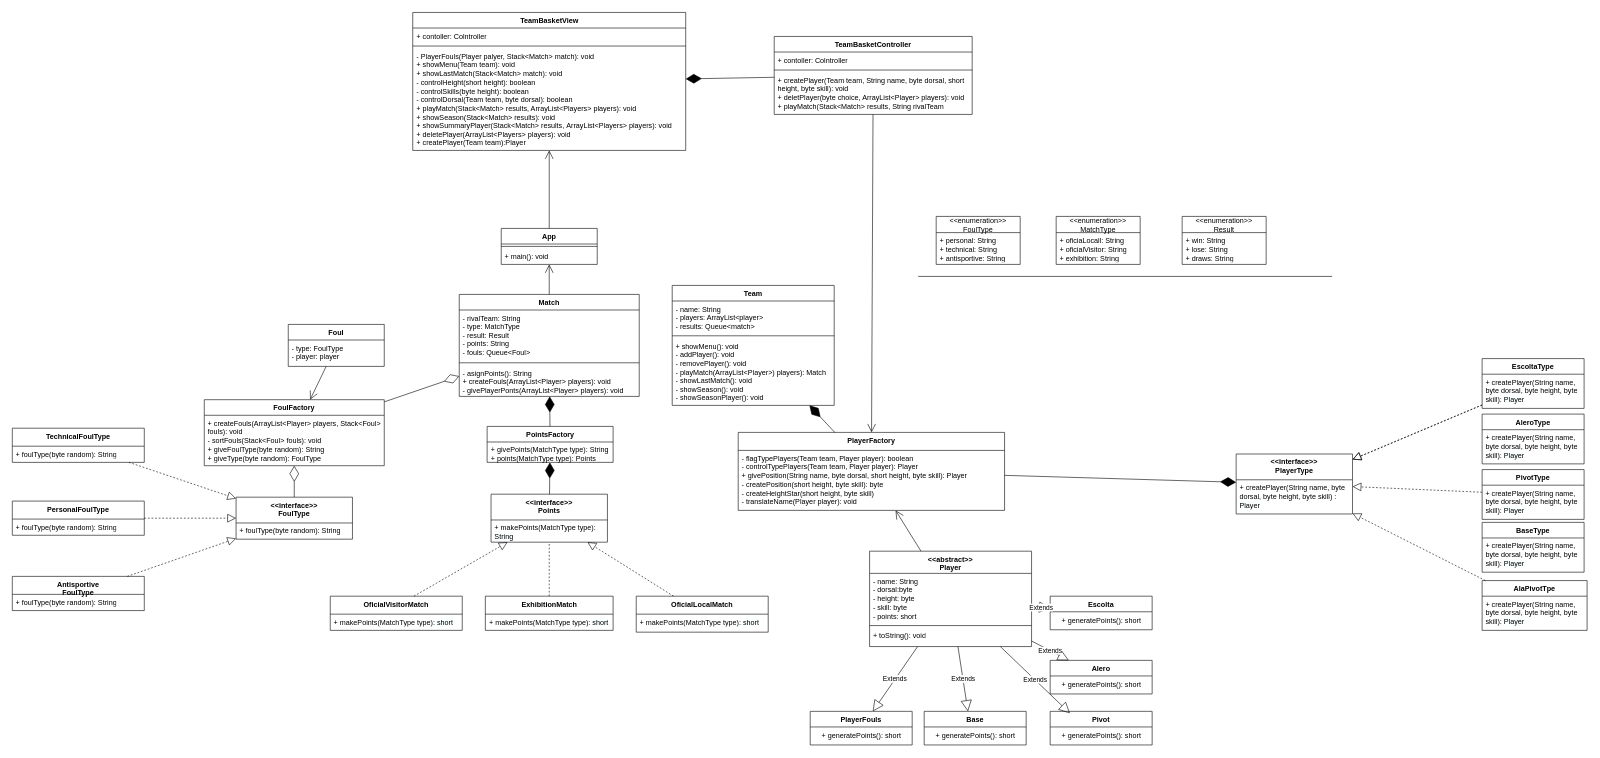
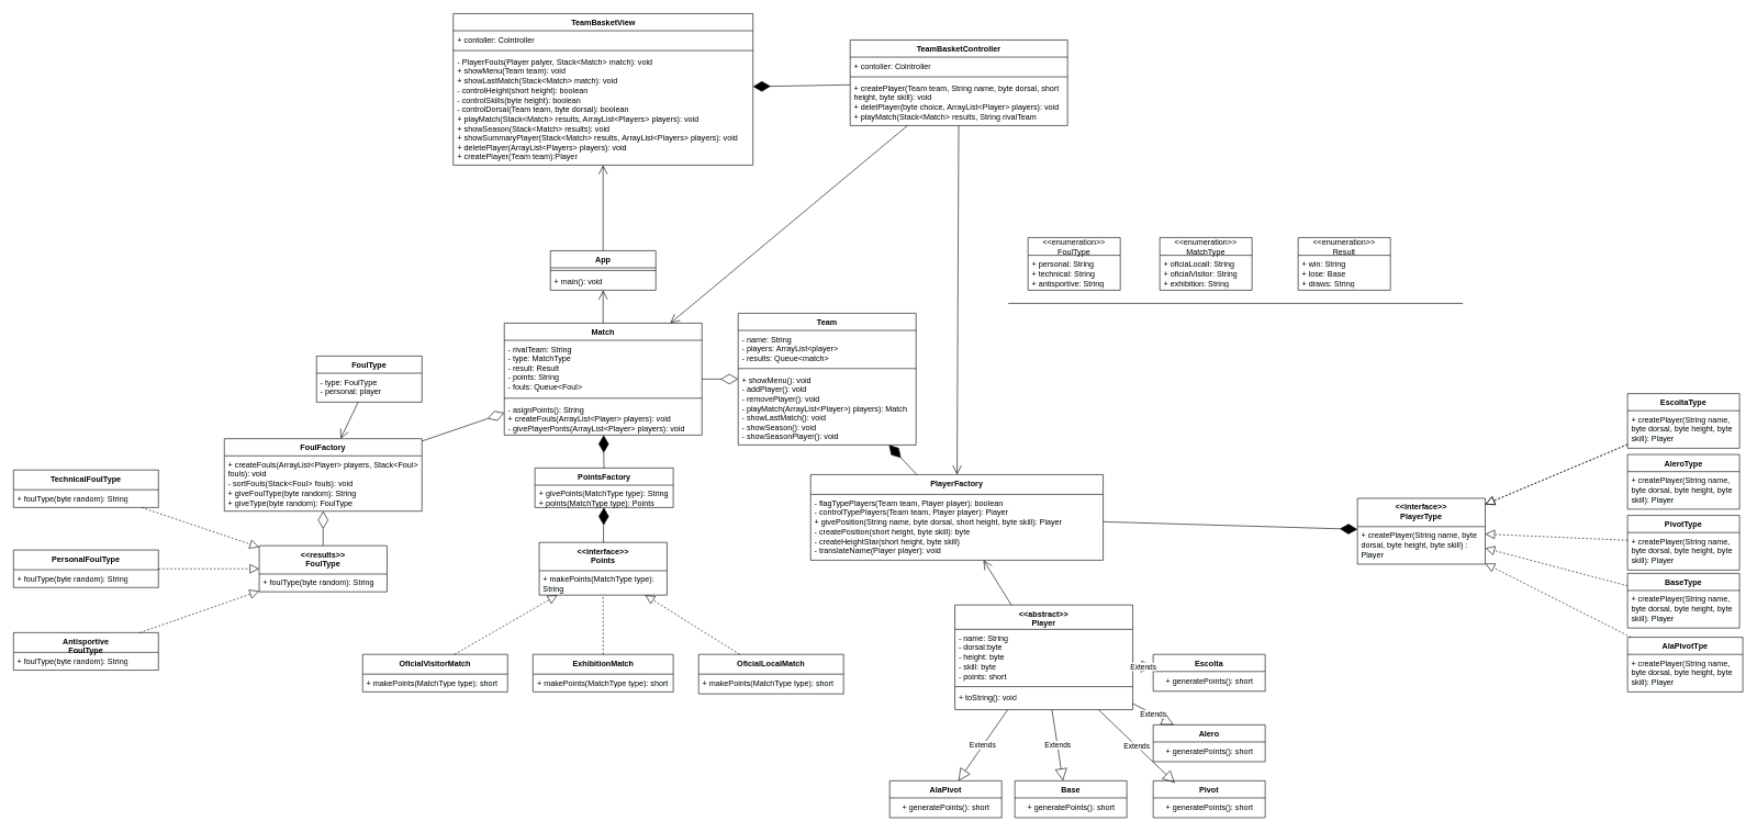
+ <mxCell id="106" value="" style="endArrow=open;endFill=1;endSize=12;html=1;rounded=0;" edge="1" parent="1" source="101" target="10"><mxGeometry width="160" relative="1" as="geometry"><mxPoint x="1210" y="380" as="sourcePoint" /><mxPoint x="1370" y="380" as="targetPoint" /></mxGeometry></mxCell>
- <mxCell id="33" value="+ win: String&lt;div&gt;+ lose: String&lt;/div&gt;&lt;div&gt;+ draws: String&lt;/div&gt;" style="text;strokeColor=none;fillColor=none;align=left;verticalAlign=top;spacingLeft=4;spacingRight=4;overflow=hidden;rotatable=0;points=[[0,0.5],[1,0.5]];portConstraint=eastwest;whiteSpace=wrap;html=1;" parent="32" vertex="1"><mxGeometry y="27" width="140" height="53" as="geometry" /></mxCell>
+ <mxCell id="33" value="+ win: String&lt;div&gt;+ lose: Base&lt;/div&gt;&lt;div&gt;+ draws: String&lt;/div&gt;" style="text;strokeColor=none;fillColor=none;align=left;verticalAlign=top;spacingLeft=4;spacingRight=4;overflow=hidden;rotatable=0;points=[[0,0.5],[1,0.5]];portConstraint=eastwest;whiteSpace=wrap;html=1;" parent="32" vertex="1"><mxGeometry y="27" width="140" height="53" as="geometry" /></mxCell>
- <mxCell id="16" value="Foul" style="swimlane;fontStyle=1;align=center;verticalAlign=top;childLayout=stackLayout;horizontal=1;startSize=26;horizontalStack=0;resizeParent=1;resizeParentMax=0;resizeLast=0;collapsible=1;marginBottom=0;whiteSpace=wrap;html=1;" parent="1" vertex="1"><mxGeometry x="480" y="540" width="160" height="70" as="geometry" /></mxCell>
+ <mxCell id="16" value="FoulType" style="swimlane;fontStyle=1;align=center;verticalAlign=top;childLayout=stackLayout;horizontal=1;startSize=26;horizontalStack=0;resizeParent=1;resizeParentMax=0;resizeLast=0;collapsible=1;marginBottom=0;whiteSpace=wrap;html=1;" parent="1" vertex="1"><mxGeometry x="480" y="540" width="160" height="70" as="geometry" /></mxCell>
+ <mxCell id="56" value="" style="endArrow=diamondThin;endFill=0;endSize=24;html=1;rounded=0;" parent="1" source="10" target="2" edge="1"><mxGeometry width="160" relative="1" as="geometry"><mxPoint x="1140" y="680" as="sourcePoint" /><mxPoint x="1300" y="680" as="targetPoint" /></mxGeometry></mxCell>
- <mxCell id="17" value="- type: FoulType&lt;div&gt;- player: player&lt;/div&gt;" style="text;strokeColor=none;fillColor=none;align=left;verticalAlign=top;spacingLeft=4;spacingRight=4;overflow=hidden;rotatable=0;points=[[0,0.5],[1,0.5]];portConstraint=eastwest;whiteSpace=wrap;html=1;" parent="16" vertex="1"><mxGeometry y="26" width="160" height="44" as="geometry" /></mxCell>
+ <mxCell id="17" value="- type: FoulType&lt;div&gt;- personal: player&lt;/div&gt;" style="text;strokeColor=none;fillColor=none;align=left;verticalAlign=top;spacingLeft=4;spacingRight=4;overflow=hidden;rotatable=0;points=[[0,0.5],[1,0.5]];portConstraint=eastwest;whiteSpace=wrap;html=1;" parent="16" vertex="1"><mxGeometry y="26" width="160" height="44" as="geometry" /></mxCell>
- <mxCell id="78" value="&lt;div&gt;&amp;lt;&amp;lt;interface&amp;gt;&amp;gt;&lt;/div&gt;&lt;div&gt;FoulType&lt;/div&gt;" style="swimlane;fontStyle=1;align=center;verticalAlign=top;childLayout=stackLayout;horizontal=1;startSize=43;horizontalStack=0;resizeParent=1;resizeParentMax=0;resizeLast=0;collapsible=1;marginBottom=0;whiteSpace=wrap;html=1;" parent="1" vertex="1"><mxGeometry x="393" y="828" width="194" height="70" as="geometry" /></mxCell>
+ <mxCell id="78" value="&lt;div&gt;&amp;lt;&amp;lt;results&amp;gt;&amp;gt;&lt;/div&gt;&lt;div&gt;FoulType&lt;/div&gt;" style="swimlane;fontStyle=1;align=center;verticalAlign=top;childLayout=stackLayout;horizontal=1;startSize=43;horizontalStack=0;resizeParent=1;resizeParentMax=0;resizeLast=0;collapsible=1;marginBottom=0;whiteSpace=wrap;html=1;" parent="1" vertex="1"><mxGeometry x="393" y="828" width="194" height="70" as="geometry" /></mxCell>
+ <mxCell id="72" value="" style="endArrow=block;dashed=1;endFill=0;endSize=12;html=1;rounded=0;" parent="1" source="61" target="58" edge="1"><mxGeometry width="160" relative="1" as="geometry"><mxPoint x="2100" y="920" as="sourcePoint" /><mxPoint x="2191" y="749" as="targetPoint" /></mxGeometry></mxCell>
- <mxCell id="46" value="PlayerFouls" style="swimlane;fontStyle=1;align=center;verticalAlign=top;childLayout=stackLayout;horizontal=1;startSize=26;horizontalStack=0;resizeParent=1;resizeParentMax=0;resizeLast=0;collapsible=1;marginBottom=0;whiteSpace=wrap;html=1;" parent="1" vertex="1"><mxGeometry x="1350" y="1185" width="170" height="56" as="geometry" /></mxCell>
+ <mxCell id="46" value="AlaPivot" style="swimlane;fontStyle=1;align=center;verticalAlign=top;childLayout=stackLayout;horizontal=1;startSize=26;horizontalStack=0;resizeParent=1;resizeParentMax=0;resizeLast=0;collapsible=1;marginBottom=0;whiteSpace=wrap;html=1;" parent="1" vertex="1"><mxGeometry x="1350" y="1185" width="170" height="56" as="geometry" /></mxCell>
